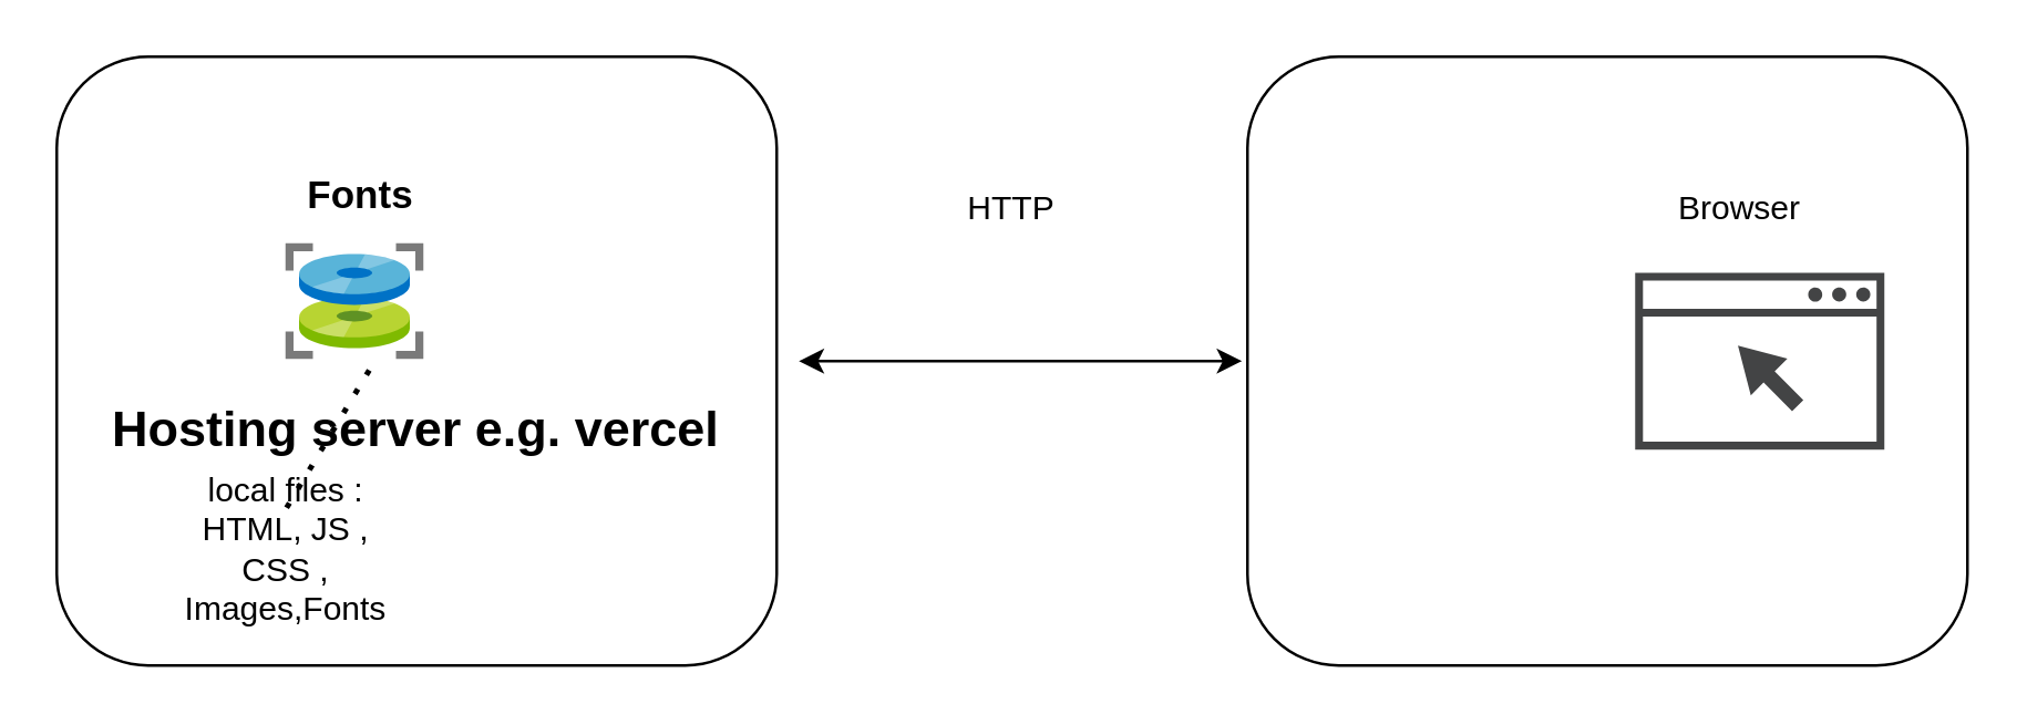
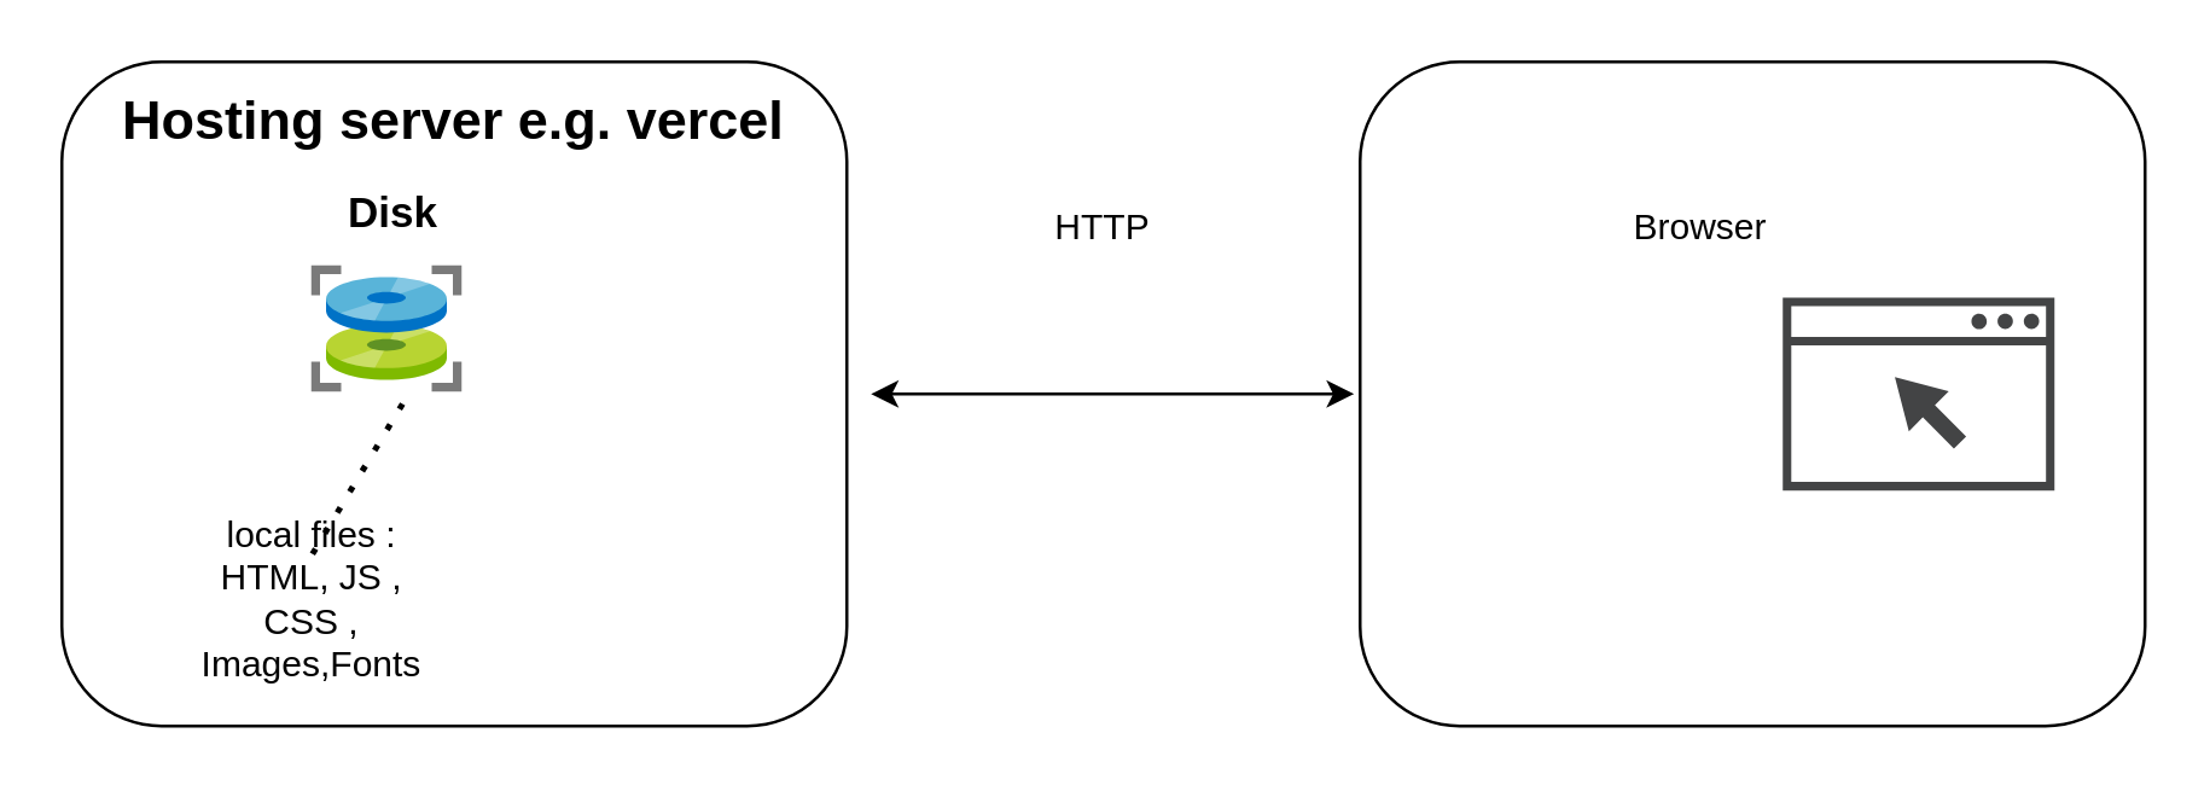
- <mxCell id="6" value="&lt;b&gt;&lt;font style=&quot;font-size: 14px&quot;&gt;Fonts&lt;/font&gt;&lt;/b&gt;" style="text;html=1;strokeColor=none;fillColor=none;align=center;verticalAlign=middle;whiteSpace=wrap;rounded=0;" vertex="1" parent="2"><mxGeometry x="75" y="34.8" width="70" height="30" as="geometry" /></mxCell>
+ <mxCell id="6" value="&lt;b&gt;&lt;font style=&quot;font-size: 14px&quot;&gt;Disk&lt;/font&gt;&lt;/b&gt;" style="text;html=1;strokeColor=none;fillColor=none;align=center;verticalAlign=middle;whiteSpace=wrap;rounded=0;" vertex="1" parent="2"><mxGeometry x="75" y="34.8" width="70" height="30" as="geometry" /></mxCell>
- <mxCell id="12" value="Browser" style="text;html=1;strokeColor=none;fillColor=none;align=center;verticalAlign=middle;whiteSpace=wrap;rounded=0;" vertex="1" parent="9"><mxGeometry x="157.5" y="44.8" width="40" height="20" as="geometry" /></mxCell>
+ <mxCell id="12" value="Browser" style="text;html=1;strokeColor=none;fillColor=none;align=center;verticalAlign=middle;whiteSpace=wrap;rounded=0;" vertex="1" parent="9"><mxGeometry x="92.5" y="44.8" width="40" height="20" as="geometry" /></mxCell>
- <mxCell id="4" value="&lt;b&gt;&lt;font style=&quot;font-size: 18px&quot;&gt;Hosting server e.g. vercel&lt;/font&gt;&lt;/b&gt;" style="text;html=1;strokeColor=none;fillColor=none;align=center;verticalAlign=middle;whiteSpace=wrap;rounded=0;" vertex="1" parent="2"><mxGeometry x="15" y="125" width="230" height="20" as="geometry" /></mxCell>
+ <mxCell id="4" value="&lt;b&gt;&lt;font style=&quot;font-size: 18px&quot;&gt;Hosting server e.g. vercel&lt;/font&gt;&lt;/b&gt;" style="text;html=1;strokeColor=none;fillColor=none;align=center;verticalAlign=middle;whiteSpace=wrap;rounded=0;" vertex="1" parent="2"><mxGeometry x="15" y="10" width="230" height="20" as="geometry" /></mxCell>
